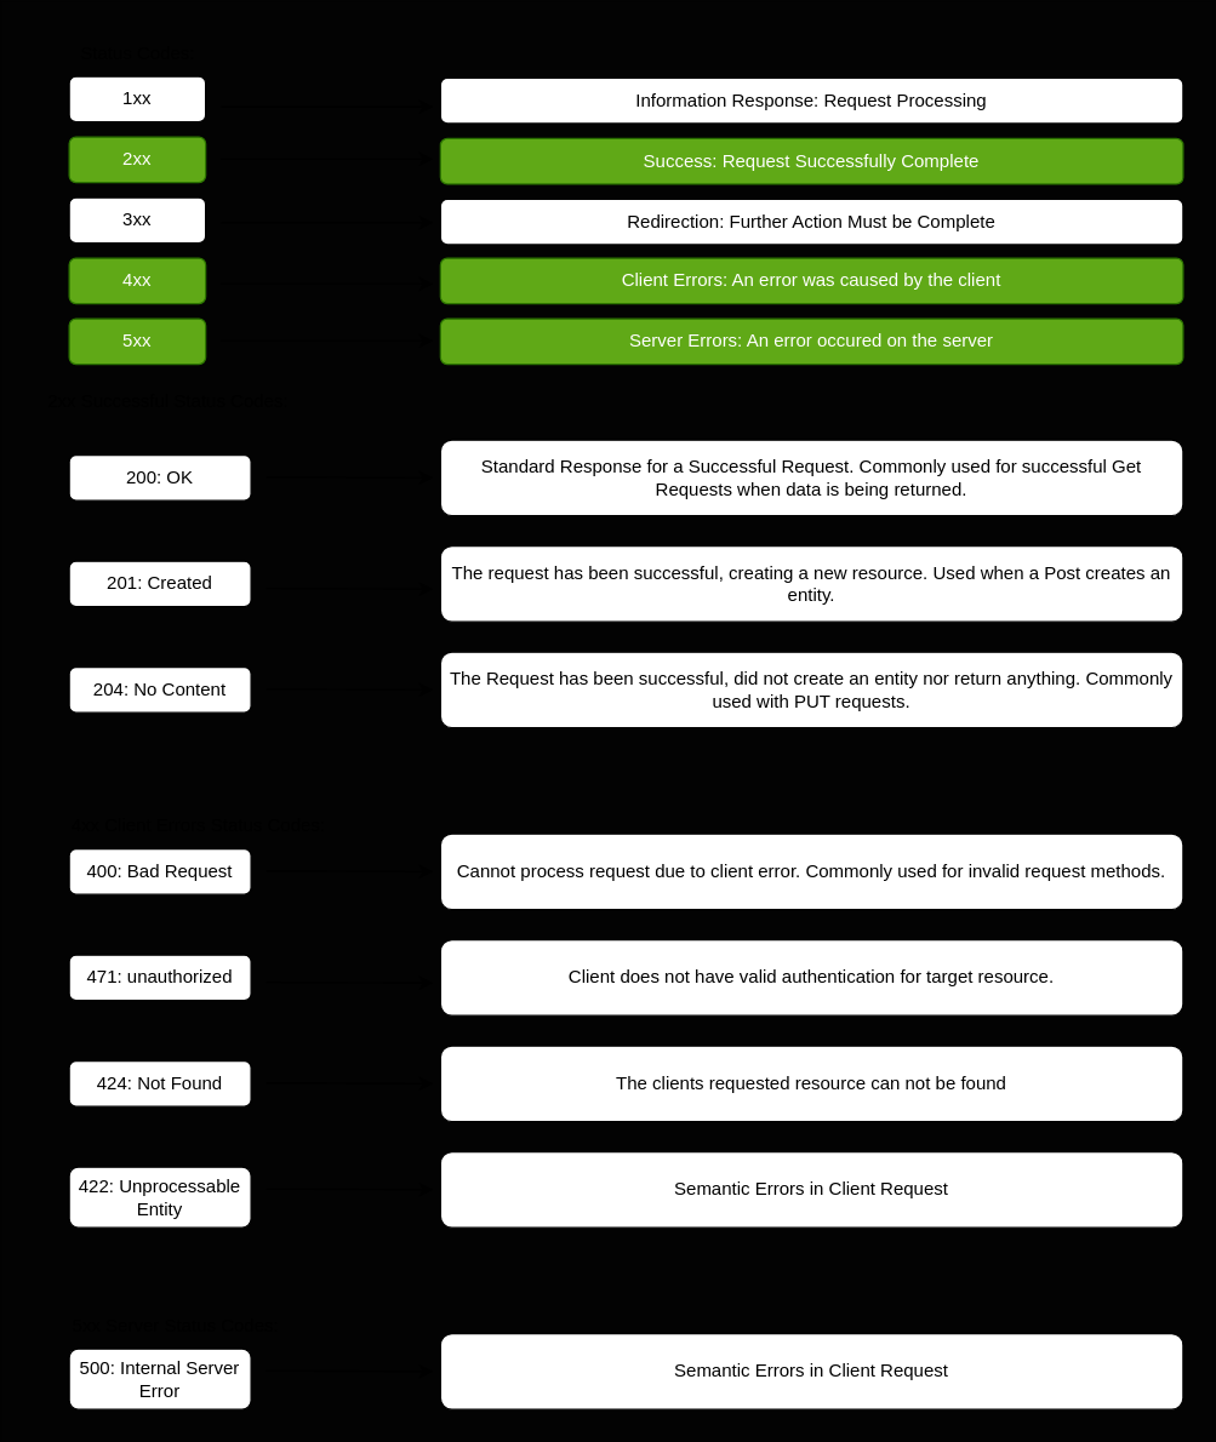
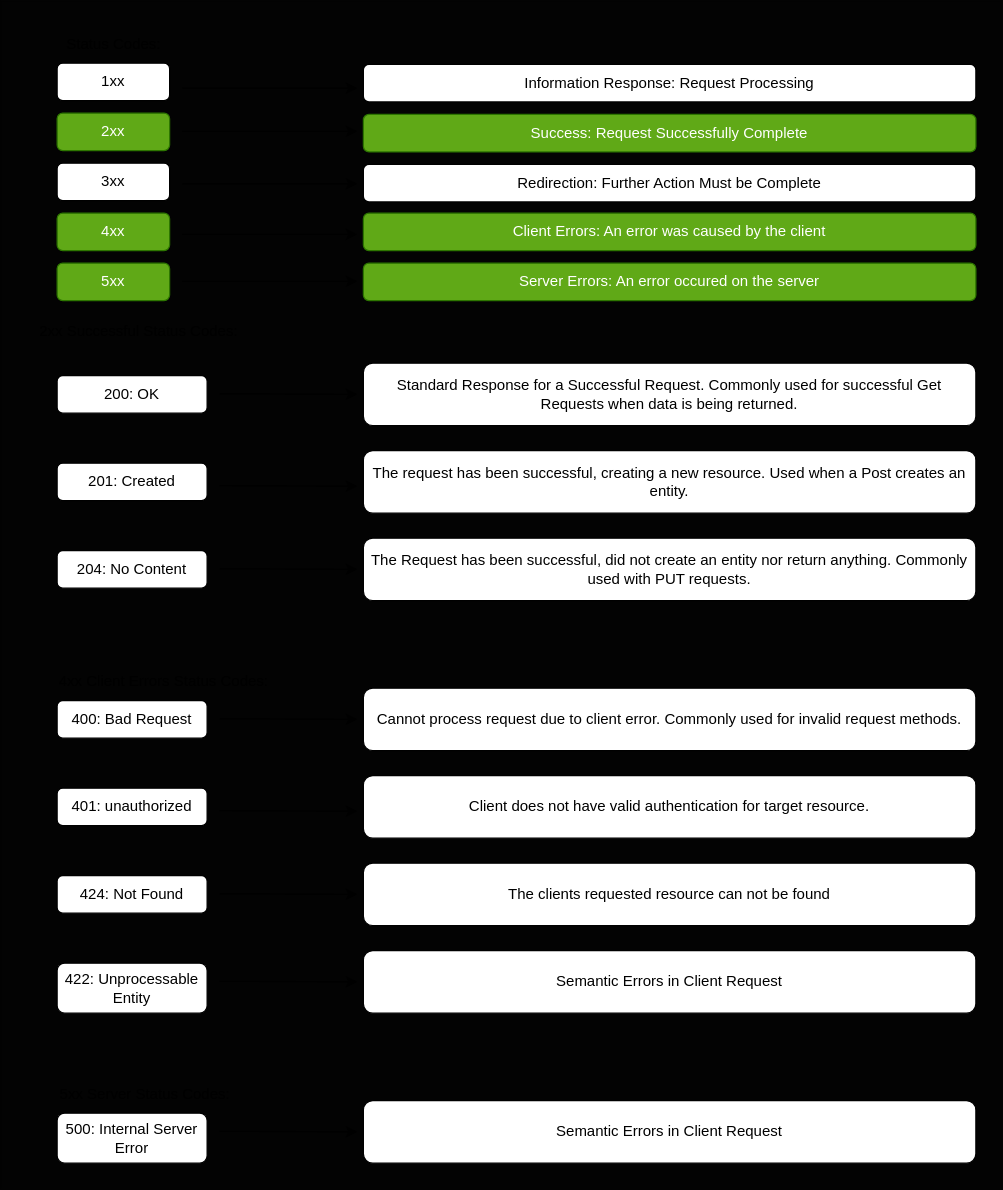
- <mxCell id="29" value="471: unauthorized" style="rounded=1;whiteSpace=wrap;html=1;" parent="1" vertex="1"><mxGeometry x="45" y="630" width="120" height="30" as="geometry" /></mxCell>
+ <mxCell id="29" value="401: unauthorized" style="rounded=1;whiteSpace=wrap;html=1;" parent="1" vertex="1"><mxGeometry x="45" y="630" width="120" height="30" as="geometry" /></mxCell>
